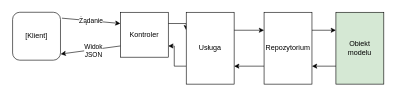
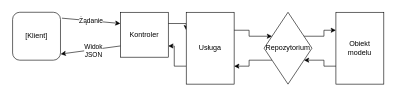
- <mxCell id="9" value="Repozytorium" style="rounded=0;whiteSpace=wrap;html=1;" vertex="1" parent="1"><mxGeometry x="440" y="20" width="80" height="120" as="geometry" /></mxCell>
+ <mxCell id="9" value="Repozytorium" style="rhombus;whiteSpace=wrap;html=1;" vertex="1" parent="1"><mxGeometry x="440" y="20" width="80" height="120" as="geometry" /></mxCell>
- <mxCell id="11" value="Obiekt&lt;br&gt;modelu" style="rounded=0;whiteSpace=wrap;html=1;fillColor=#d5e8d4;" vertex="1" parent="1"><mxGeometry x="560" y="20" width="80" height="120" as="geometry" /></mxCell>
+ <mxCell id="11" value="Obiekt&lt;br&gt;modelu" style="rounded=0;whiteSpace=wrap;html=1;" vertex="1" parent="1"><mxGeometry x="560" y="20" width="80" height="120" as="geometry" /></mxCell>
